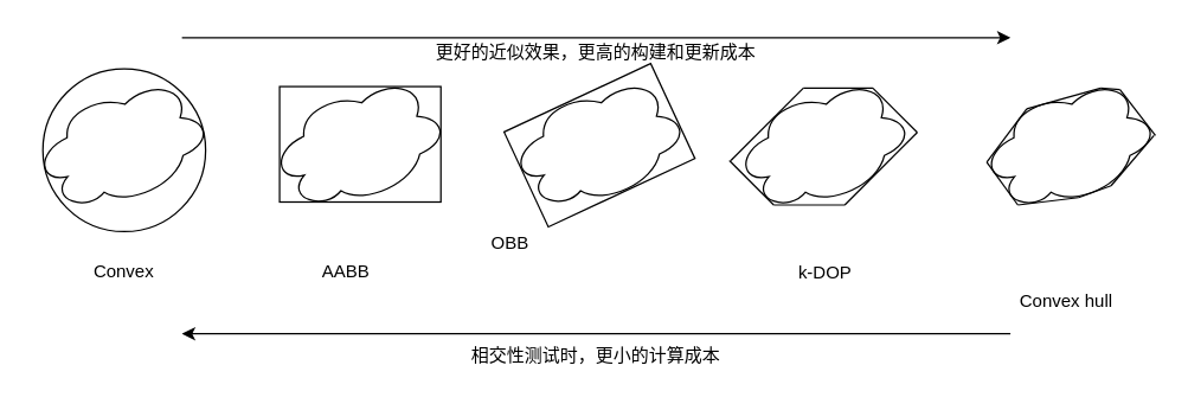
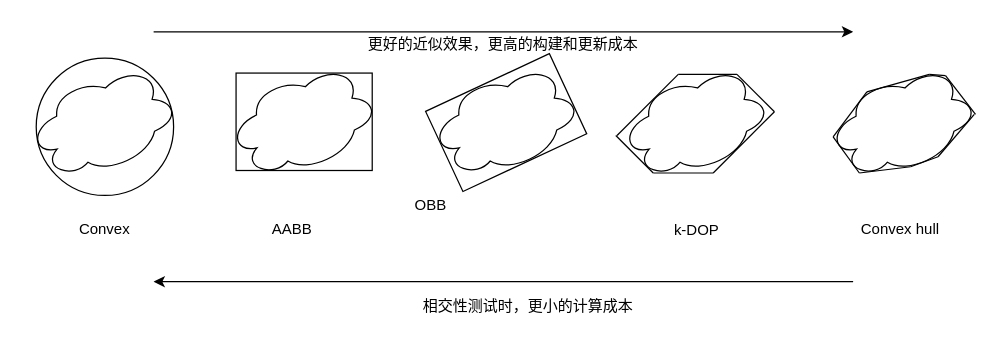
- <mxCell id="28" value="Convex hull" style="text;html=1;strokeColor=none;fillColor=none;align=center;verticalAlign=middle;whiteSpace=wrap;rounded=0;" parent="1" vertex="1"><mxGeometry x="684" y="188" width="72" height="30" as="geometry" /></mxCell>
+ <mxCell id="28" value="Convex hull" style="text;html=1;strokeColor=none;fillColor=none;align=center;verticalAlign=middle;whiteSpace=wrap;rounded=0;" parent="1" vertex="1"><mxGeometry x="684" y="168" width="72" height="30" as="geometry" /></mxCell>
- <mxCell id="32" value="相交性测试时，更小的计算成本" style="text;html=1;strokeColor=none;fillColor=none;align=center;verticalAlign=middle;whiteSpace=wrap;rounded=0;" parent="1" vertex="1"><mxGeometry x="247" y="225" width="310" height="30" as="geometry" /></mxCell>
+ <mxCell id="32" value="相交性测试时，更小的计算成本" style="text;html=1;strokeColor=none;fillColor=none;align=center;verticalAlign=middle;whiteSpace=wrap;rounded=0;" parent="1" vertex="1"><mxGeometry x="267" y="230" width="310" height="30" as="geometry" /></mxCell>
